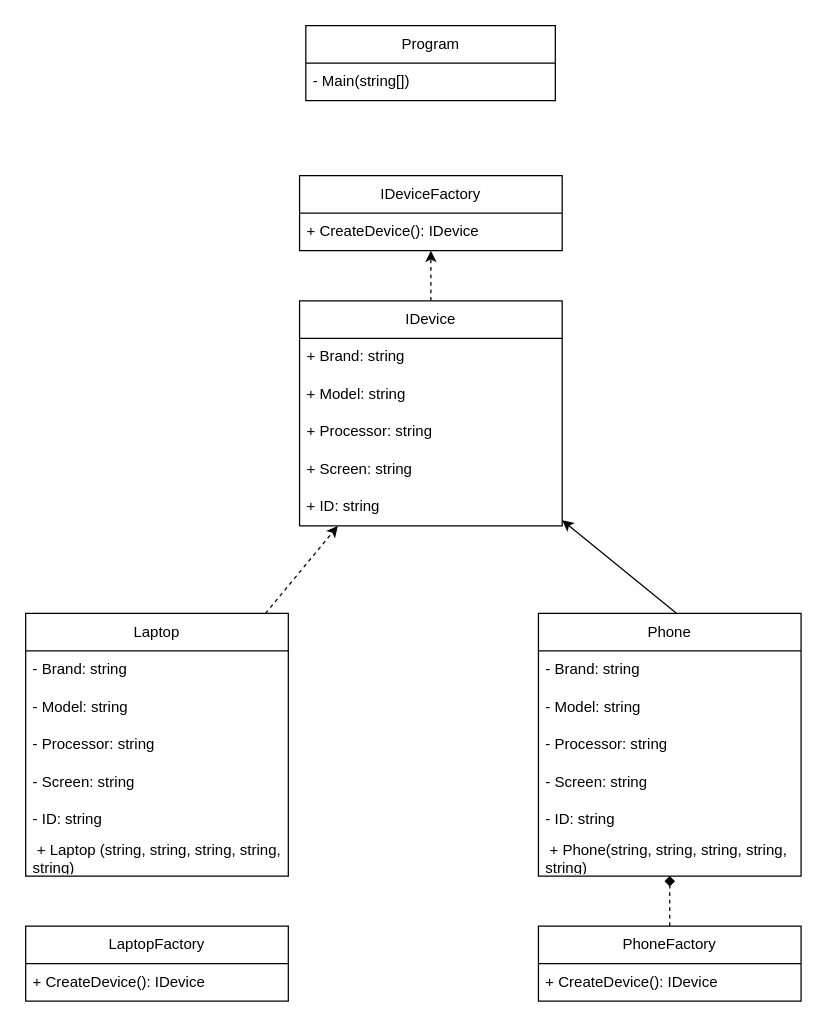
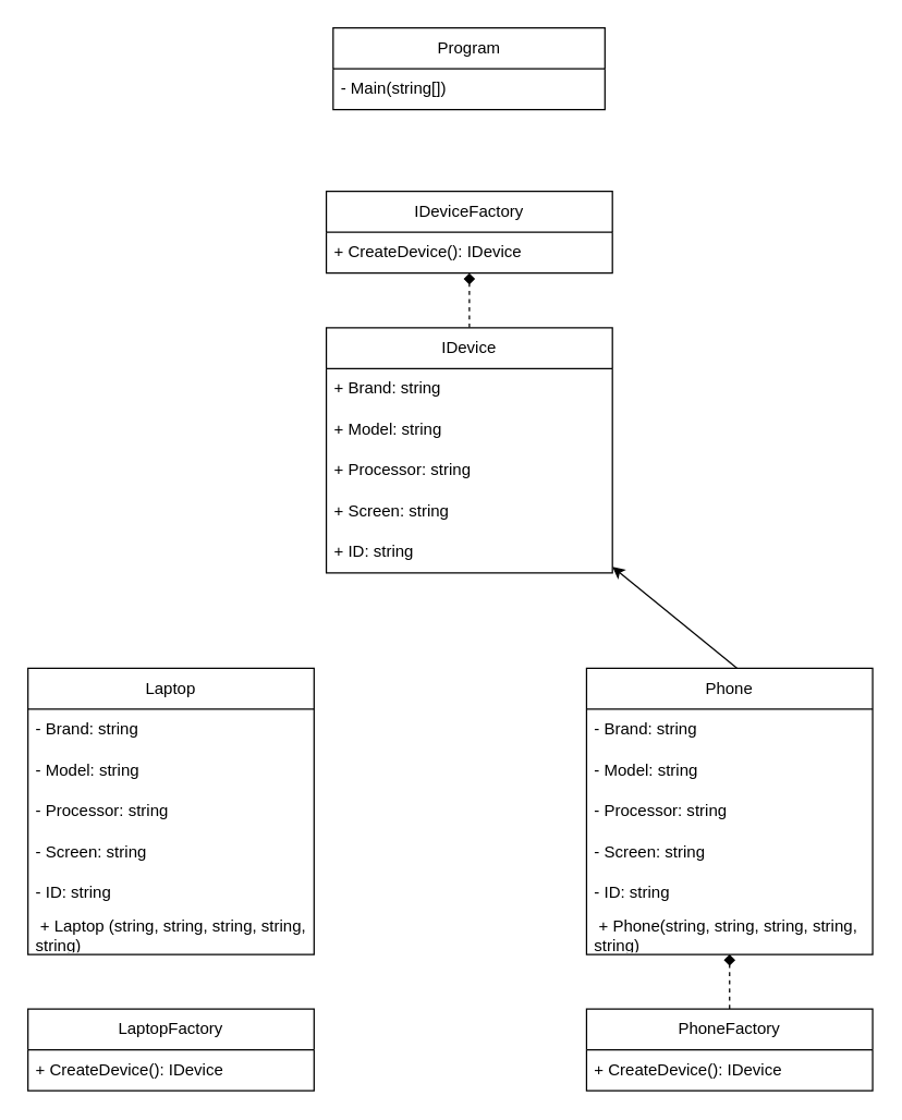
- <mxCell id="7" value="" style="endArrow=classic;html=1;rounded=0;dashed=1;" parent="1" source="8" target="5" edge="1"><mxGeometry width="50" height="50" relative="1" as="geometry"><mxPoint x="630" y="70" as="sourcePoint" /><mxPoint x="560" y="80" as="targetPoint" /></mxGeometry></mxCell>
+ <mxCell id="7" value="" style="endArrow=diamond;html=1;rounded=0;dashed=1;" parent="1" source="8" target="5" edge="1"><mxGeometry width="50" height="50" relative="1" as="geometry"><mxPoint x="630" y="70" as="sourcePoint" /><mxPoint x="560" y="80" as="targetPoint" /></mxGeometry></mxCell>
- <mxCell id="33" value="" style="endArrow=classic;html=1;rounded=0;dashed=1;" edge="1" parent="1" source="23" target="8"><mxGeometry width="50" height="50" relative="1" as="geometry"><mxPoint x="391" y="595" as="sourcePoint" /><mxPoint x="296" y="518" as="targetPoint" /></mxGeometry></mxCell>
